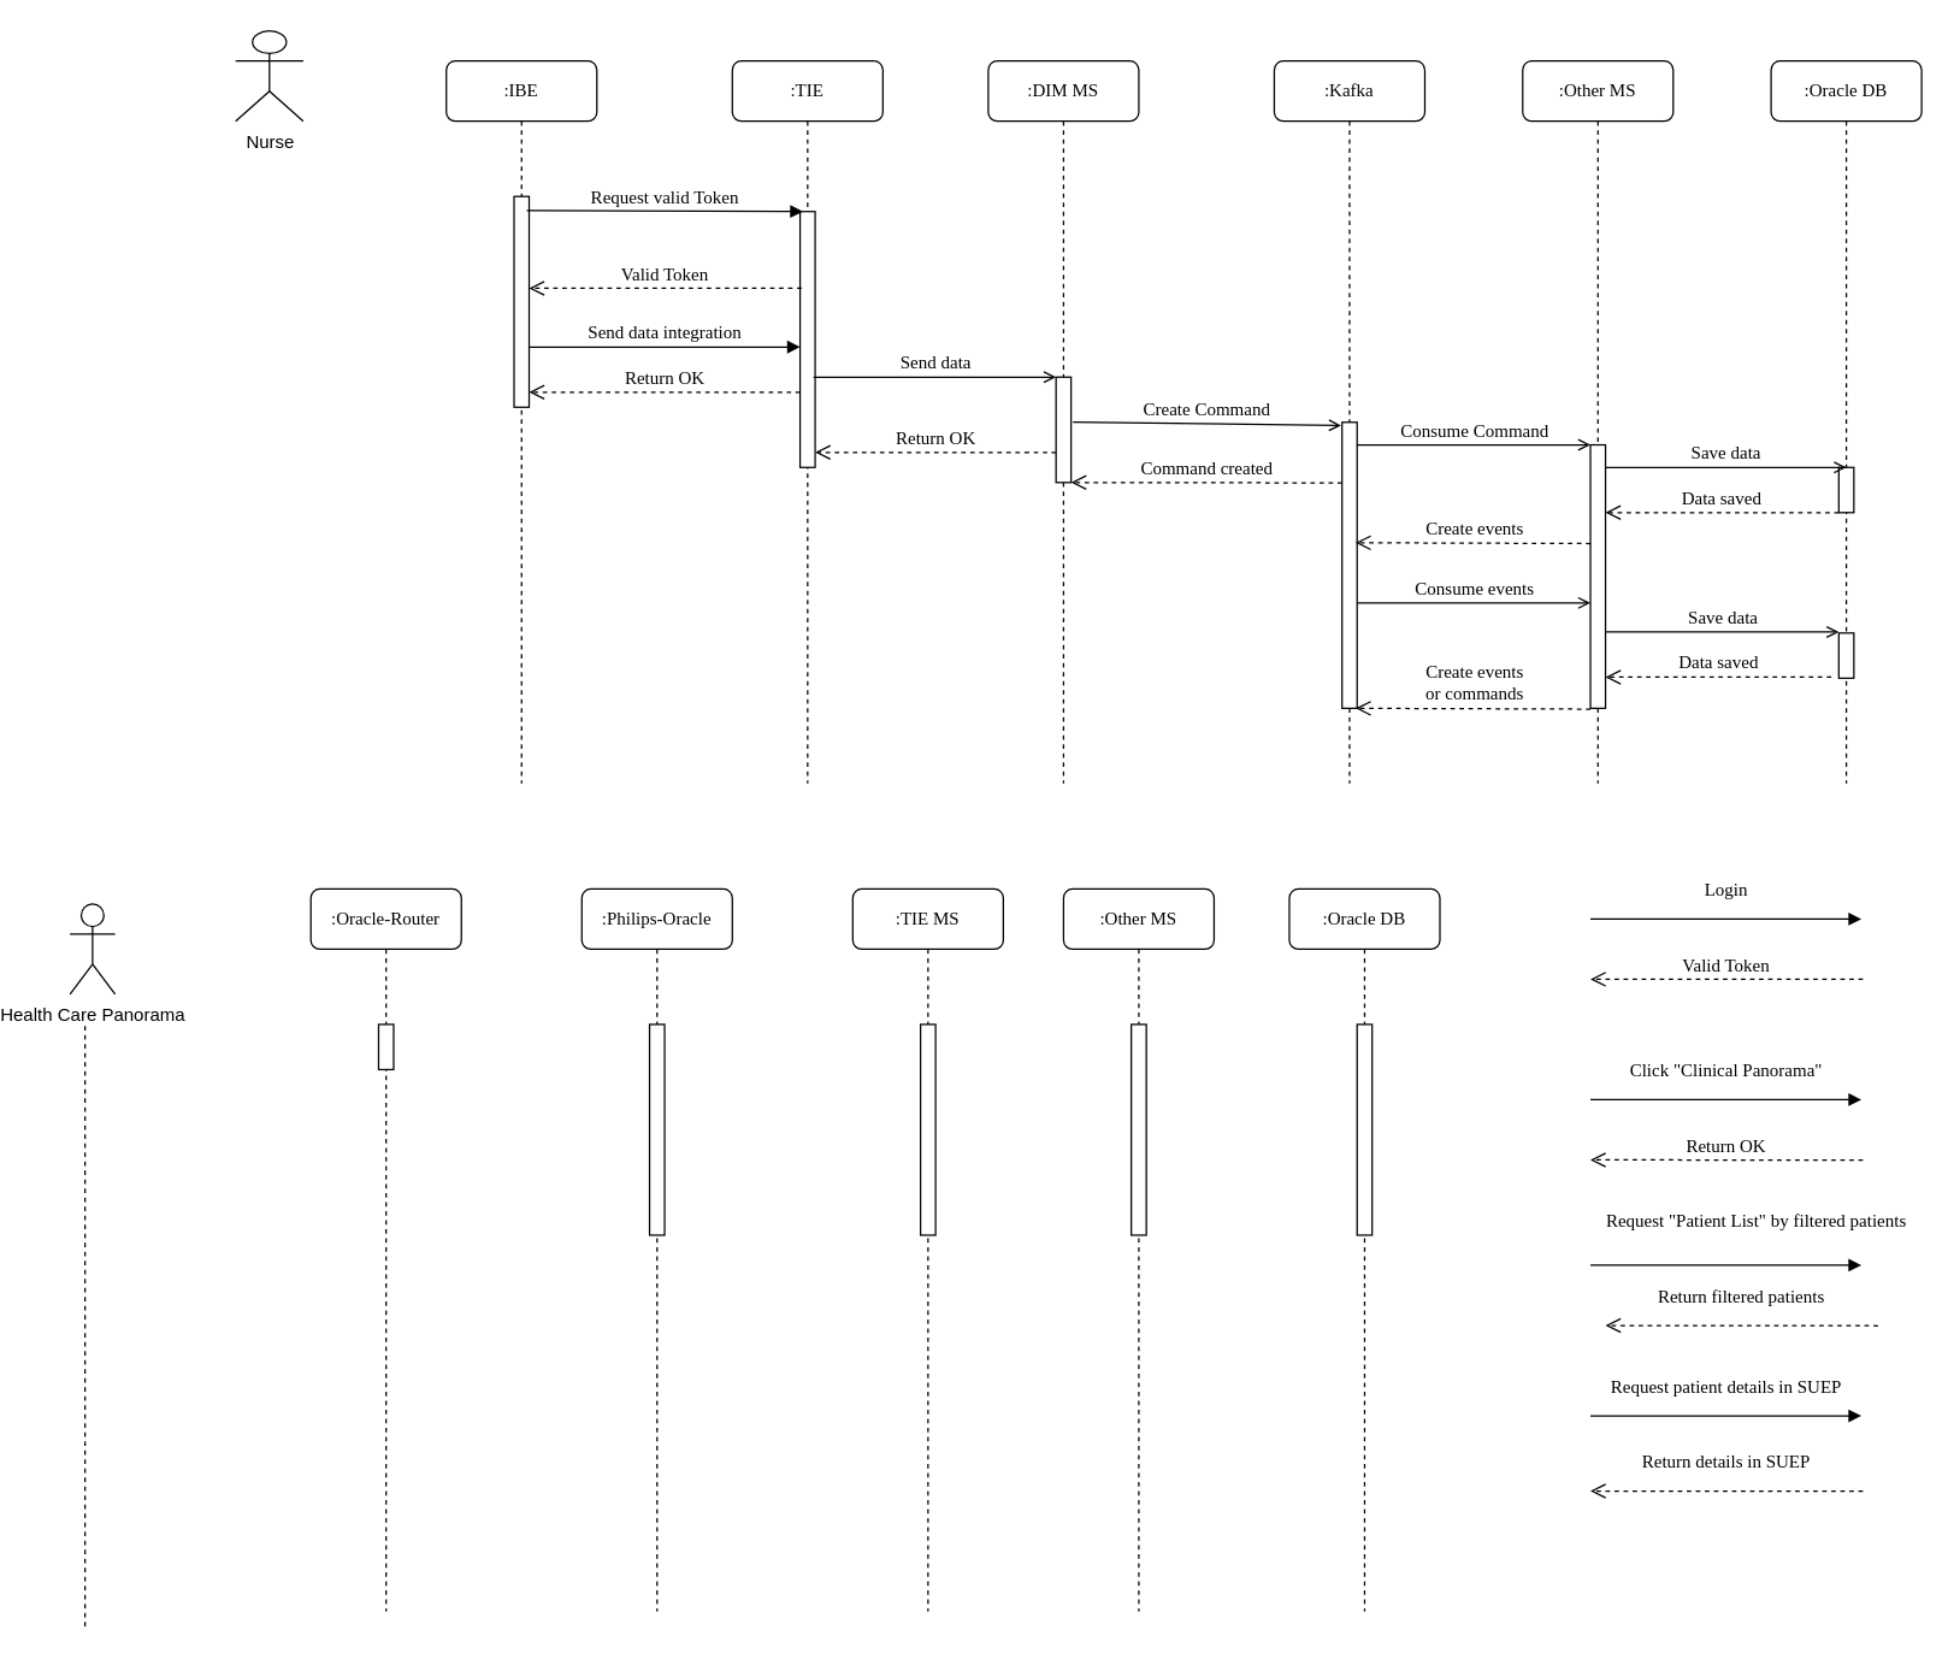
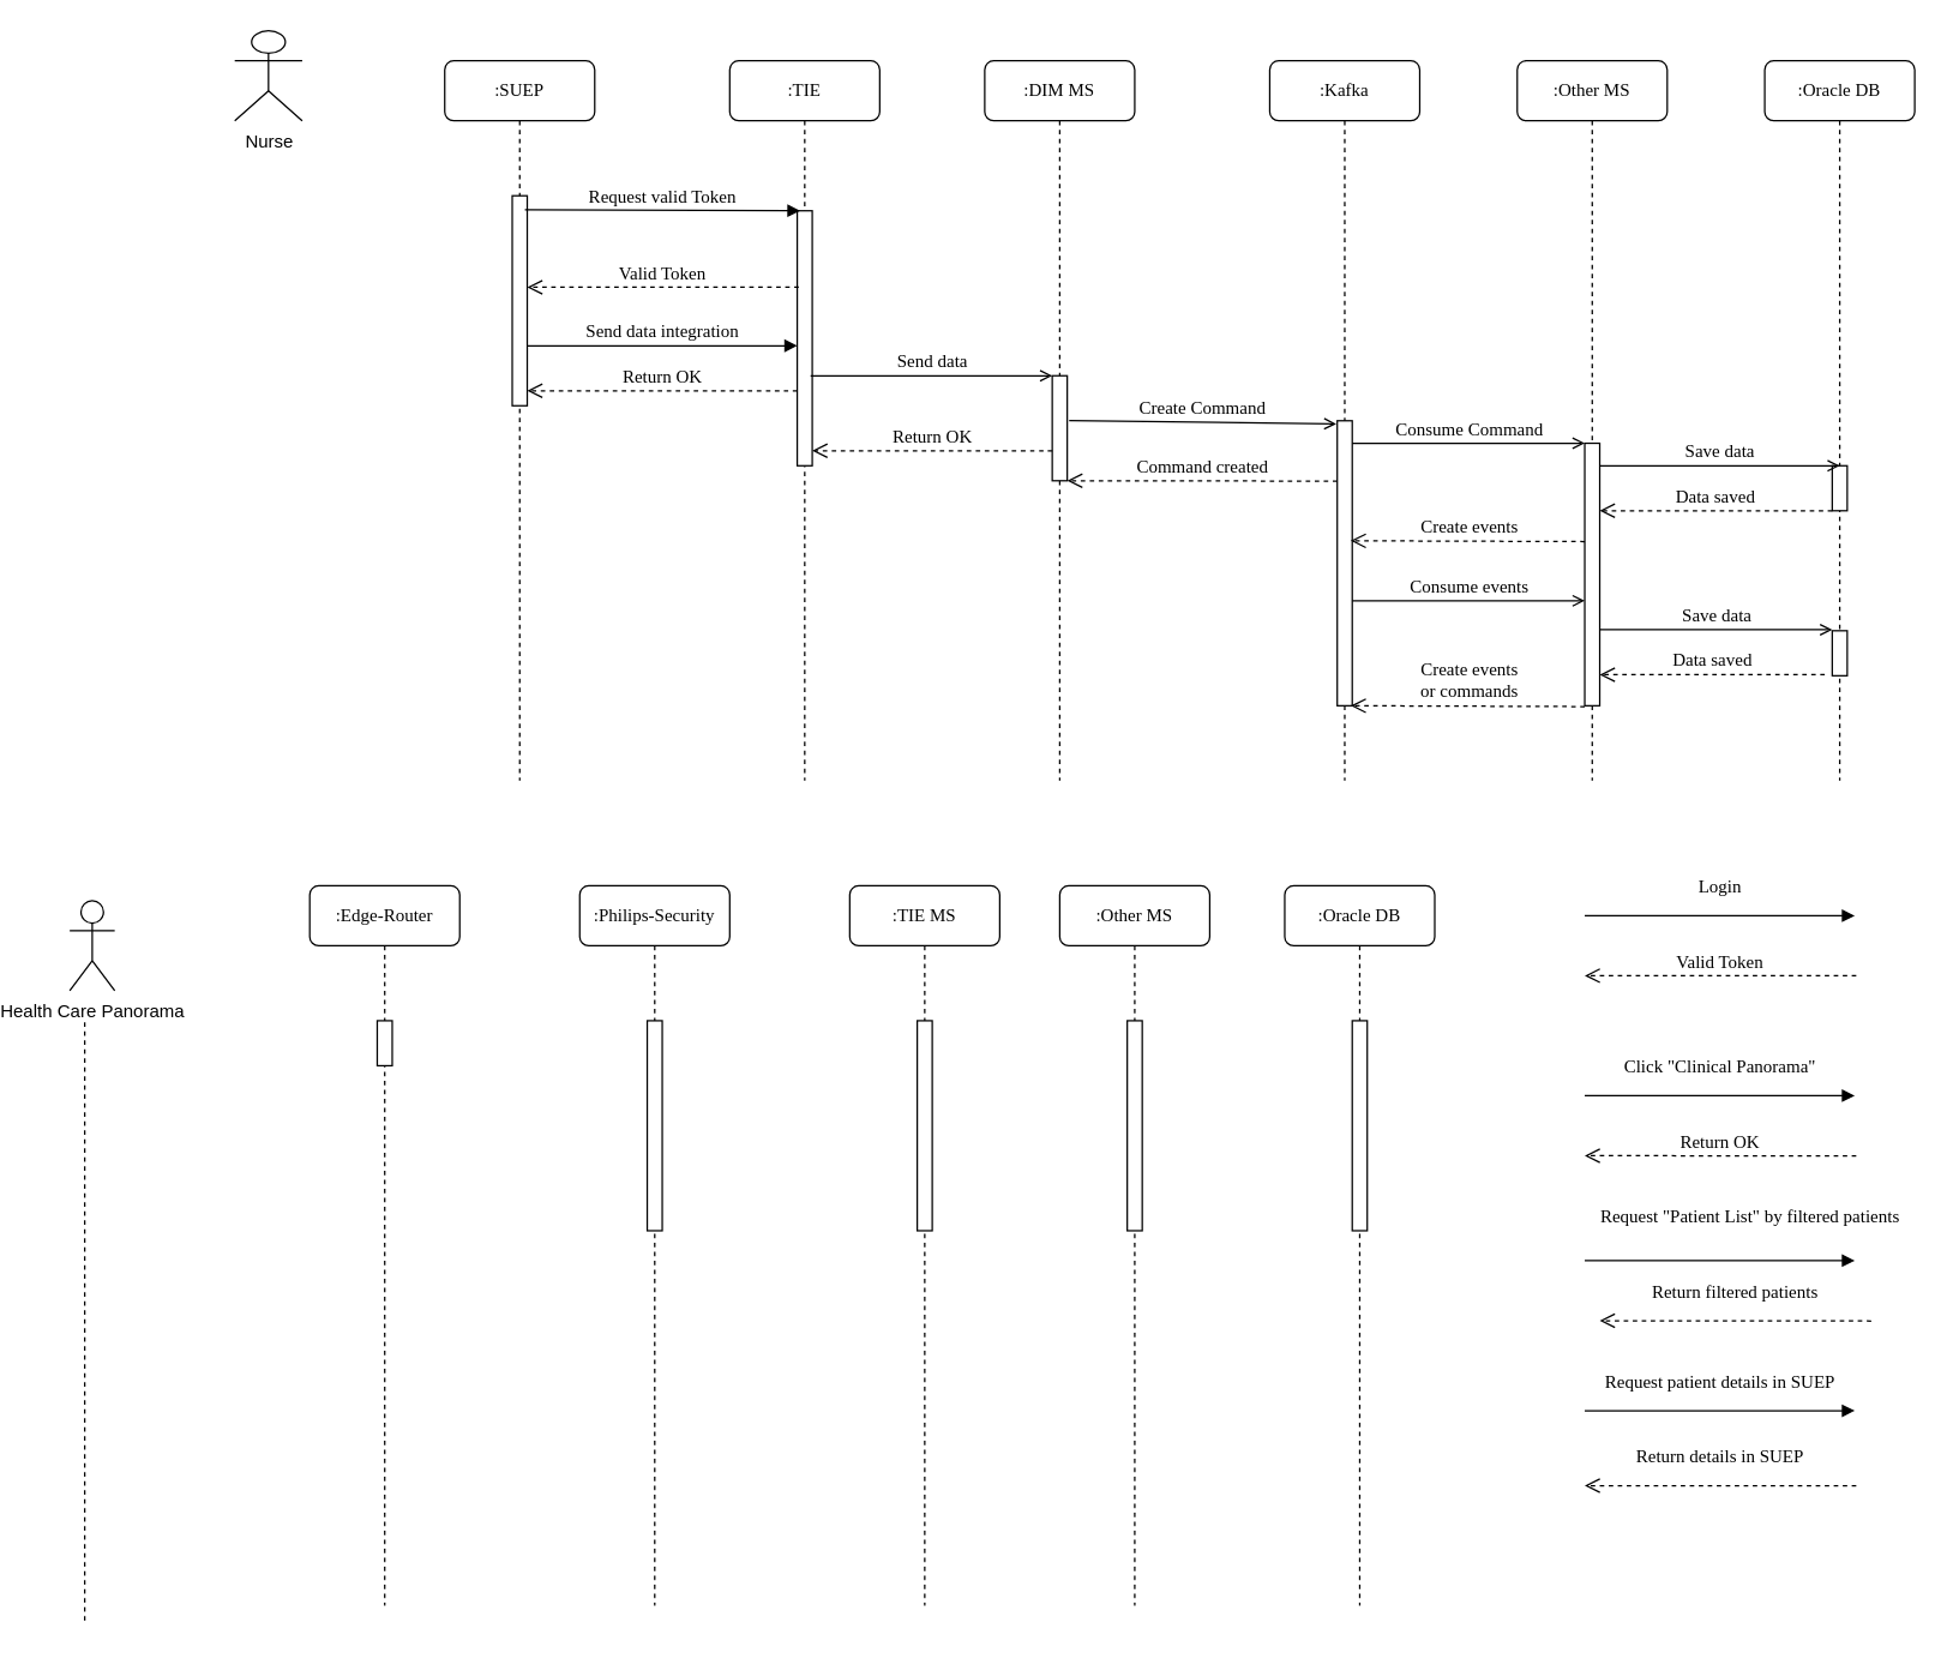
- <mxCell id="2" value=":IBE" style="shape=umlLifeline;perimeter=lifelinePerimeter;whiteSpace=wrap;html=1;container=1;collapsible=0;recursiveResize=0;outlineConnect=0;rounded=1;shadow=0;comic=0;labelBackgroundColor=none;strokeWidth=1;fontFamily=Verdana;fontSize=12;align=center;" vertex="1" parent="1"><mxGeometry x="270" y="40" width="100" height="480" as="geometry" /></mxCell>
+ <mxCell id="2" value=":SUEP" style="shape=umlLifeline;perimeter=lifelinePerimeter;whiteSpace=wrap;html=1;container=1;collapsible=0;recursiveResize=0;outlineConnect=0;rounded=1;shadow=0;comic=0;labelBackgroundColor=none;strokeWidth=1;fontFamily=Verdana;fontSize=12;align=center;" vertex="1" parent="1"><mxGeometry x="270" y="40" width="100" height="480" as="geometry" /></mxCell>
- <mxCell id="41" value=":Oracle-Router" style="shape=umlLifeline;perimeter=lifelinePerimeter;whiteSpace=wrap;html=1;container=1;collapsible=0;recursiveResize=0;outlineConnect=0;rounded=1;shadow=0;comic=0;labelBackgroundColor=none;strokeWidth=1;fontFamily=Verdana;fontSize=12;align=center;" vertex="1" parent="1"><mxGeometry x="180" y="590" width="100" height="480" as="geometry" /></mxCell>
+ <mxCell id="41" value=":Edge-Router" style="shape=umlLifeline;perimeter=lifelinePerimeter;whiteSpace=wrap;html=1;container=1;collapsible=0;recursiveResize=0;outlineConnect=0;rounded=1;shadow=0;comic=0;labelBackgroundColor=none;strokeWidth=1;fontFamily=Verdana;fontSize=12;align=center;" vertex="1" parent="1"><mxGeometry x="180" y="590" width="100" height="480" as="geometry" /></mxCell>
- <mxCell id="43" value=":Philips-Oracle" style="shape=umlLifeline;perimeter=lifelinePerimeter;whiteSpace=wrap;html=1;container=1;collapsible=0;recursiveResize=0;outlineConnect=0;rounded=1;shadow=0;comic=0;labelBackgroundColor=none;strokeWidth=1;fontFamily=Verdana;fontSize=12;align=center;" vertex="1" parent="1"><mxGeometry x="360" y="590" width="100" height="480" as="geometry" /></mxCell>
+ <mxCell id="43" value=":Philips-Security" style="shape=umlLifeline;perimeter=lifelinePerimeter;whiteSpace=wrap;html=1;container=1;collapsible=0;recursiveResize=0;outlineConnect=0;rounded=1;shadow=0;comic=0;labelBackgroundColor=none;strokeWidth=1;fontFamily=Verdana;fontSize=12;align=center;" vertex="1" parent="1"><mxGeometry x="360" y="590" width="100" height="480" as="geometry" /></mxCell>
